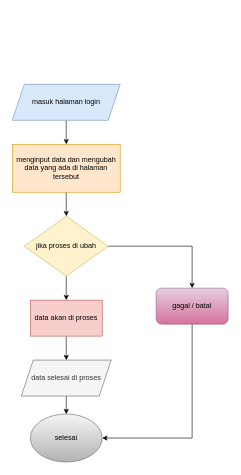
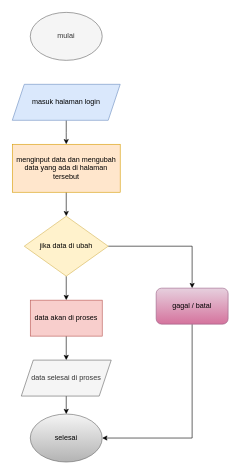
+ <mxCell id="2" value="mulai" style="ellipse;whiteSpace=wrap;html=1;fillColor=#f5f5f5;strokeColor=#666666;fontColor=#333333;" parent="1" vertex="1"><mxGeometry x="50" y="20" width="120" height="80" as="geometry" /></mxCell>
- <mxCell id="9" value="jika proses di ubah" style="rhombus;whiteSpace=wrap;html=1;fillColor=#fff2cc;strokeColor=#d6b656;" parent="1" vertex="1"><mxGeometry x="40" y="360" width="140" height="100" as="geometry" /></mxCell>
+ <mxCell id="9" value="jika data di ubah" style="rhombus;whiteSpace=wrap;html=1;fillColor=#fff2cc;strokeColor=#d6b656;" parent="1" vertex="1"><mxGeometry x="40" y="360" width="140" height="100" as="geometry" /></mxCell>
